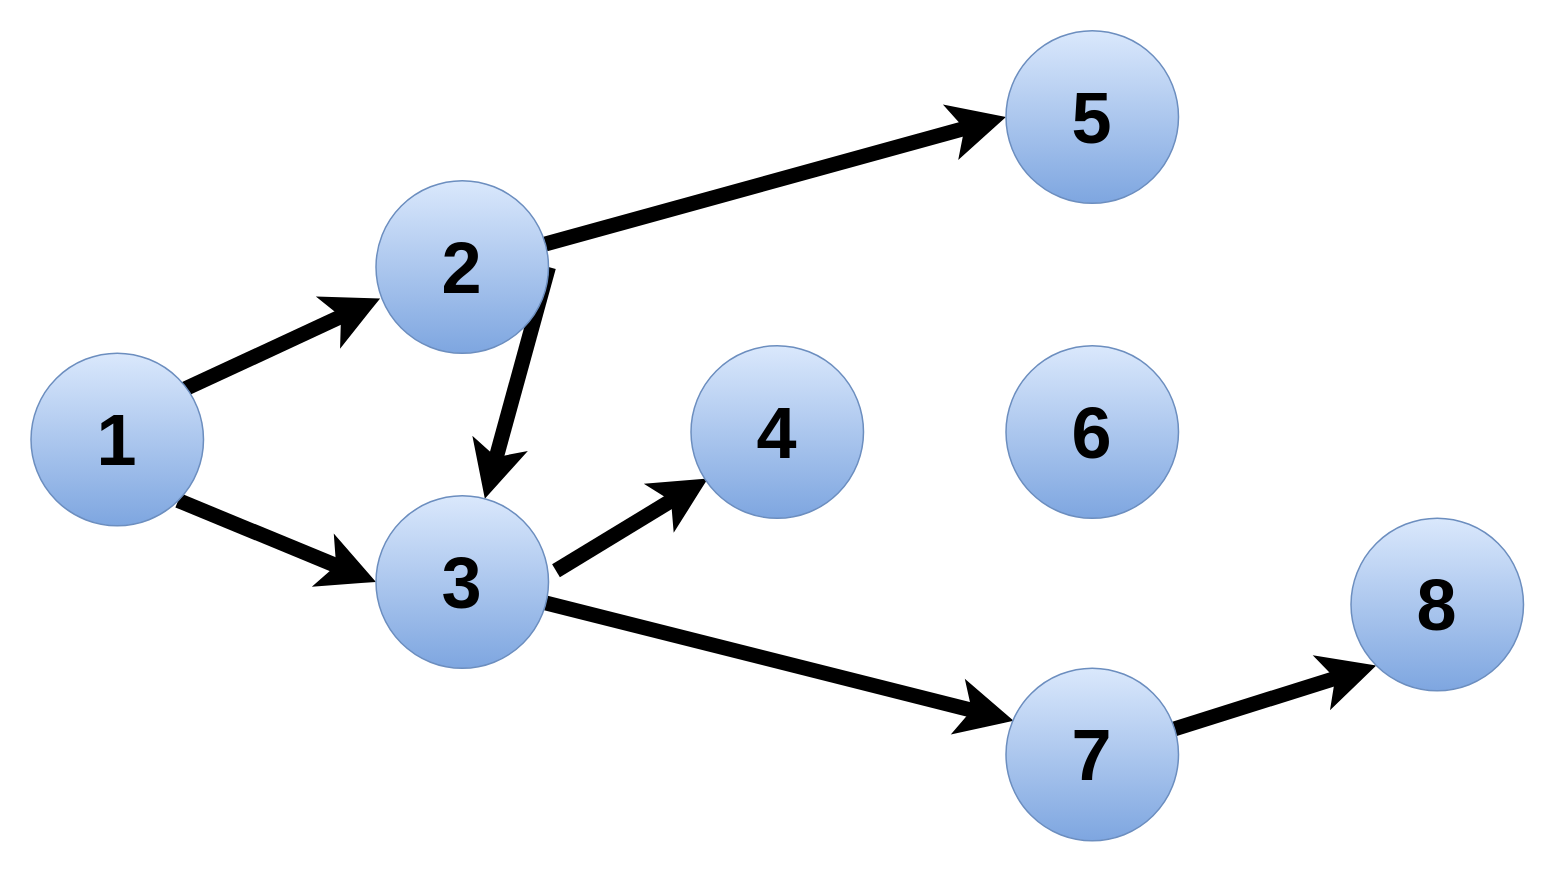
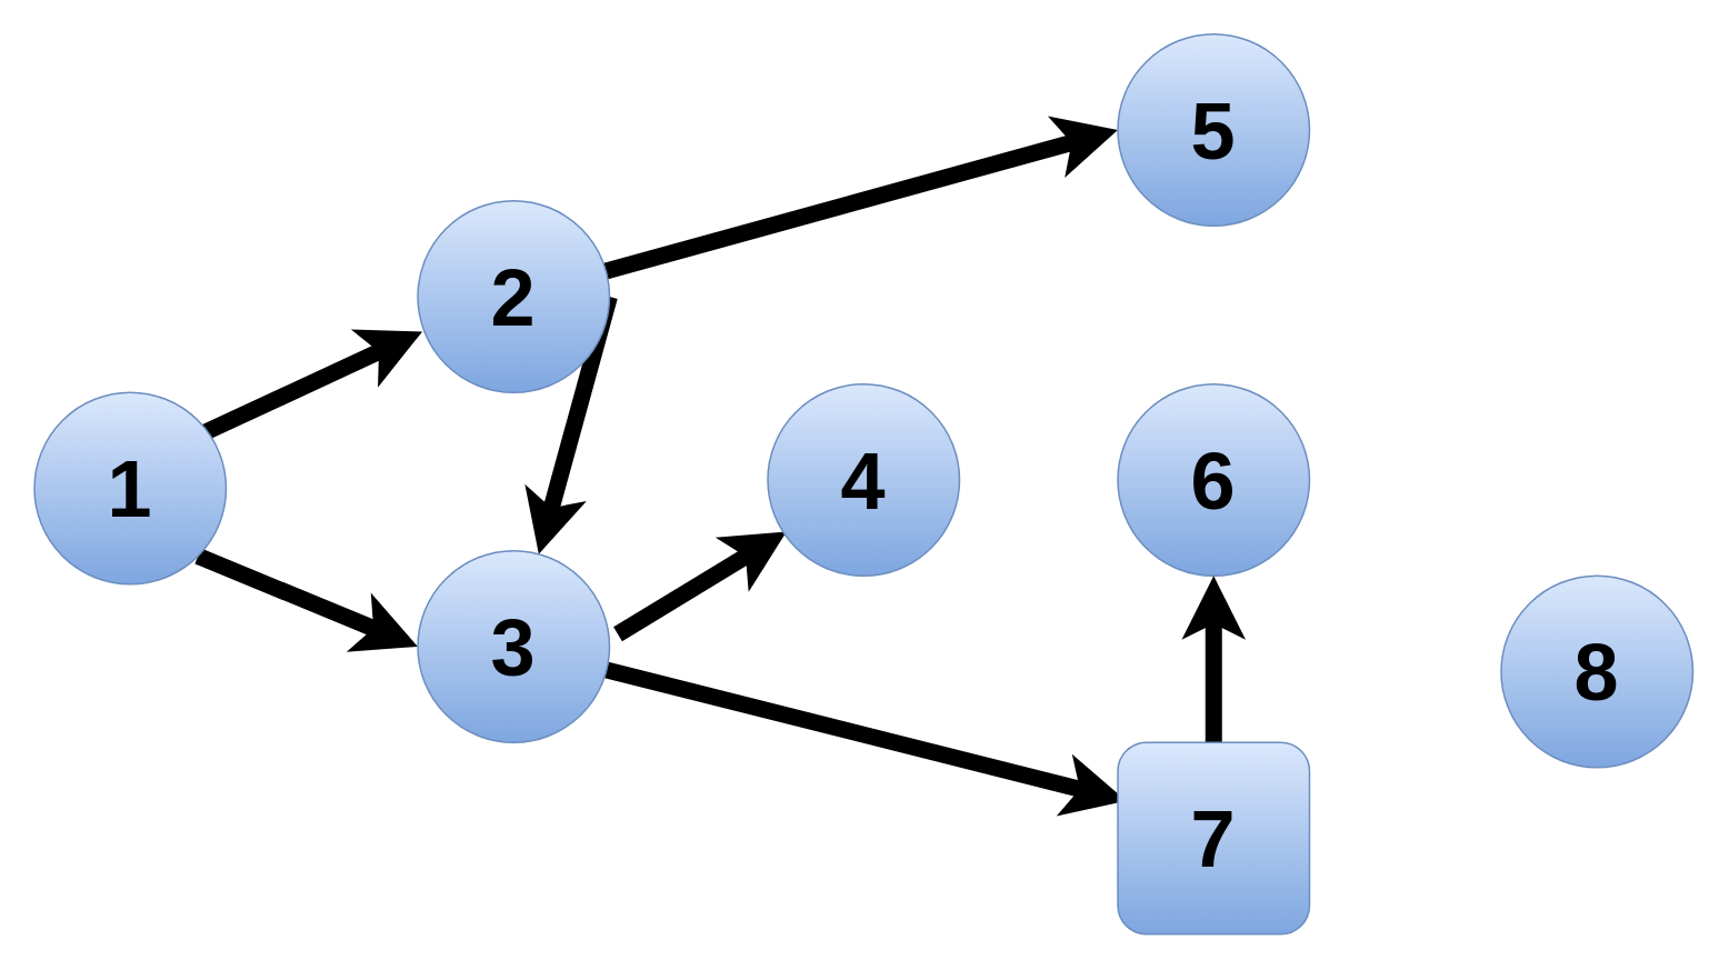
- <mxCell id="14" style="edgeStyle=none;rounded=0;orthogonalLoop=1;jettySize=auto;html=1;entryX=0;entryY=1;entryDx=0;entryDy=0;strokeWidth=10;" edge="1" parent="1" source="15" target="16"><mxGeometry relative="1" as="geometry" /></mxCell>
+ <mxCell id="14" style="edgeStyle=none;rounded=0;orthogonalLoop=1;jettySize=auto;html=1;strokeWidth=10;" edge="1" parent="1" source="15" target="13"><mxGeometry relative="1" as="geometry" /></mxCell>
- <mxCell id="15" value="&lt;b&gt;&lt;font style=&quot;font-size: 48px;&quot;&gt;7&lt;/font&gt;&lt;/b&gt;" style="ellipse;whiteSpace=wrap;html=1;aspect=fixed;fillColor=#dae8fc;gradientColor=#7ea6e0;strokeColor=#6c8ebf;" vertex="1" parent="1"><mxGeometry x="670" y="445" width="115" height="115" as="geometry" /></mxCell>
+ <mxCell id="15" value="&lt;b&gt;&lt;font style=&quot;font-size: 48px;&quot;&gt;7&lt;/font&gt;&lt;/b&gt;" style="whiteSpace=wrap;html=1;aspect=fixed;fillColor=#dae8fc;gradientColor=#7ea6e0;strokeColor=#6c8ebf;rounded=1;" vertex="1" parent="1"><mxGeometry x="670" y="445" width="115" height="115" as="geometry" /></mxCell>
